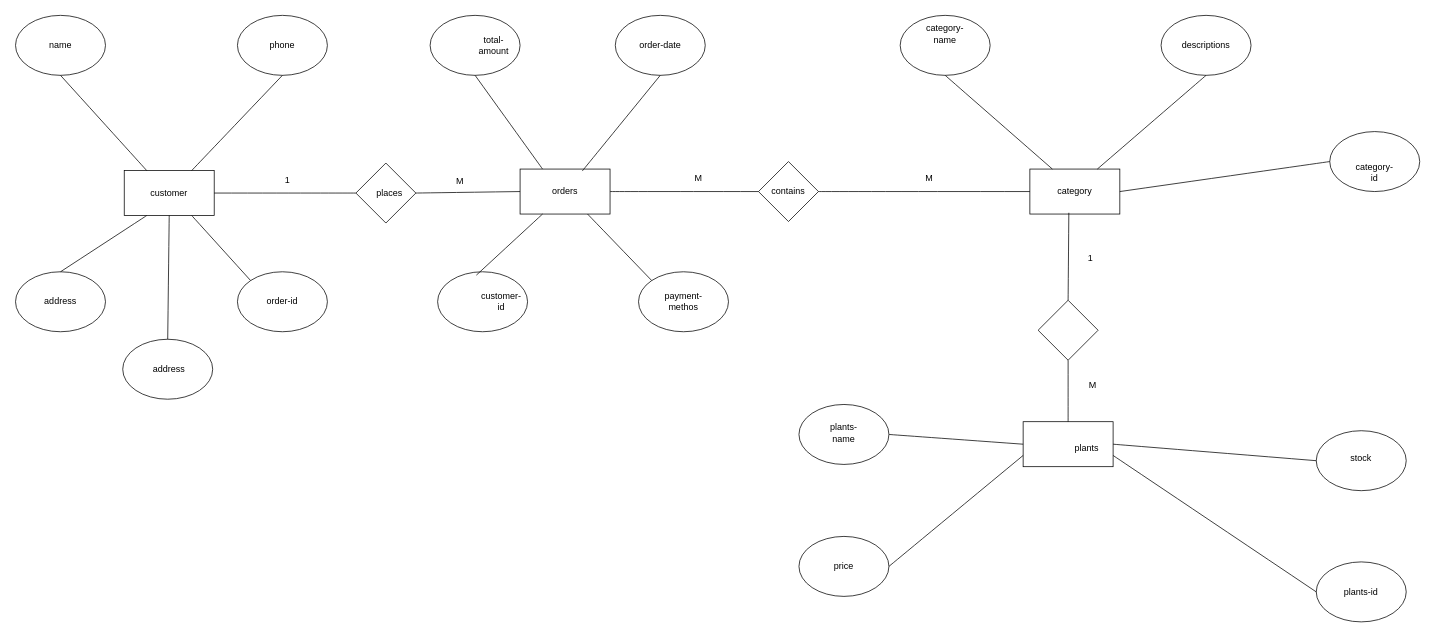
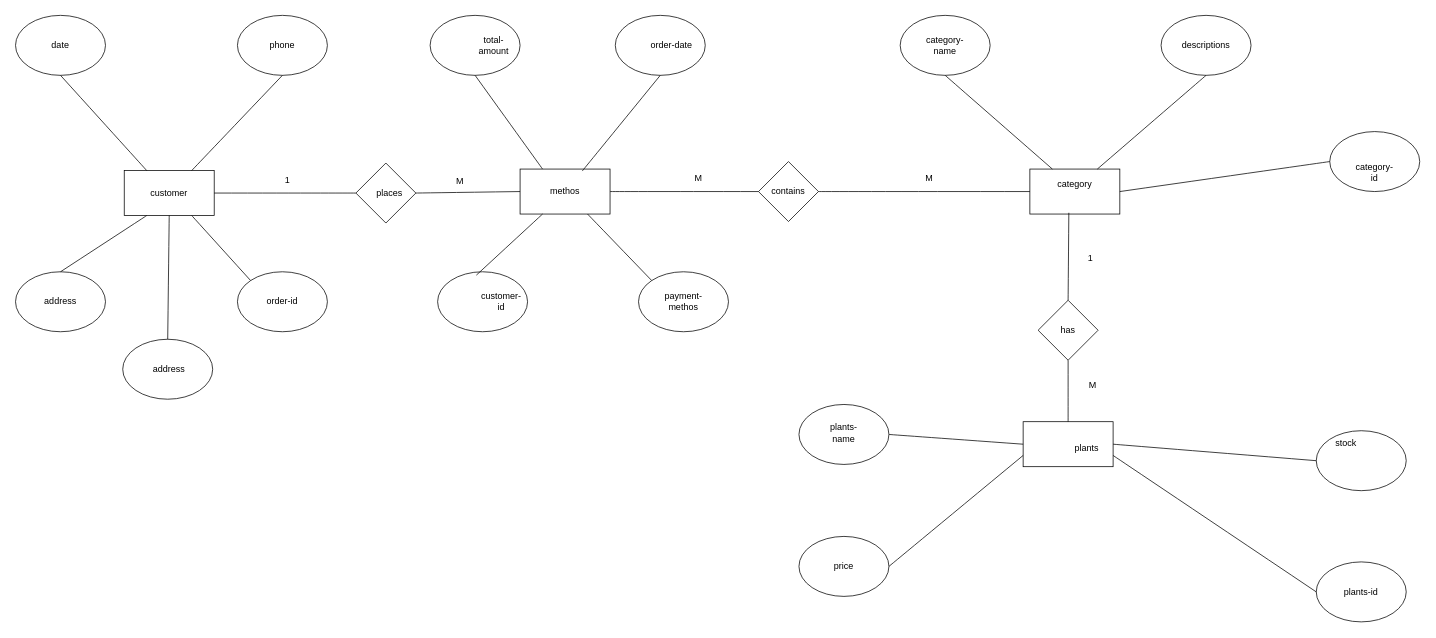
- <mxCell id="56" value="category-name" style="text;html=1;align=center;verticalAlign=middle;whiteSpace=wrap;rounded=0;" vertex="1" parent="1"><mxGeometry x="1230" y="30" width="60" height="30" as="geometry" /></mxCell>
+ <mxCell id="56" value="category-name" style="text;html=1;align=center;verticalAlign=middle;whiteSpace=wrap;rounded=0;" vertex="1" parent="1"><mxGeometry x="1230" y="45" width="60" height="30" as="geometry" /></mxCell>
- <mxCell id="8" value="name" style="text;html=1;align=center;verticalAlign=middle;whiteSpace=wrap;rounded=0;" vertex="1" parent="1"><mxGeometry x="50" y="45" width="60" height="30" as="geometry" /></mxCell>
+ <mxCell id="8" value="date" style="text;html=1;align=center;verticalAlign=middle;whiteSpace=wrap;rounded=0;" vertex="1" parent="1"><mxGeometry x="50" y="45" width="60" height="30" as="geometry" /></mxCell>
- <mxCell id="33" value="order-date" style="text;html=1;align=center;verticalAlign=middle;whiteSpace=wrap;rounded=0;" vertex="1" parent="1"><mxGeometry x="850" y="45" width="60" height="30" as="geometry" /></mxCell>
+ <mxCell id="33" value="order-date" style="text;html=1;align=center;verticalAlign=middle;whiteSpace=wrap;rounded=0;" vertex="1" parent="1"><mxGeometry x="865" y="45" width="60" height="30" as="geometry" /></mxCell>
- <mxCell id="11" value="orders" style="text;html=1;align=center;verticalAlign=middle;whiteSpace=wrap;rounded=0;" vertex="1" parent="1"><mxGeometry x="723" y="240" width="60" height="30" as="geometry" /></mxCell>
+ <mxCell id="11" value="methos" style="text;html=1;align=center;verticalAlign=middle;whiteSpace=wrap;rounded=0;" vertex="1" parent="1"><mxGeometry x="723" y="240" width="60" height="30" as="geometry" /></mxCell>
- <mxCell id="44" value="category" style="text;html=1;align=center;verticalAlign=middle;whiteSpace=wrap;rounded=0;" vertex="1" parent="1"><mxGeometry x="1403" y="240" width="60" height="30" as="geometry" /></mxCell>
+ <mxCell id="44" value="category" style="text;html=1;align=center;verticalAlign=middle;whiteSpace=wrap;rounded=0;" vertex="1" parent="1"><mxGeometry x="1403" y="230" width="60" height="30" as="geometry" /></mxCell>
+ <mxCell id="51" value="has" style="text;html=1;align=center;verticalAlign=middle;whiteSpace=wrap;rounded=0;" vertex="1" parent="1"><mxGeometry x="1394" y="425" width="60" height="30" as="geometry" /></mxCell>
- <mxCell id="67" value="stock" style="text;html=1;align=center;verticalAlign=middle;whiteSpace=wrap;rounded=0;" vertex="1" parent="1"><mxGeometry x="1785" y="596" width="60" height="30" as="geometry" /></mxCell>
+ <mxCell id="67" value="stock" style="text;html=1;align=center;verticalAlign=middle;whiteSpace=wrap;rounded=0;" vertex="1" parent="1"><mxGeometry x="1765" y="576" width="60" height="30" as="geometry" /></mxCell>
